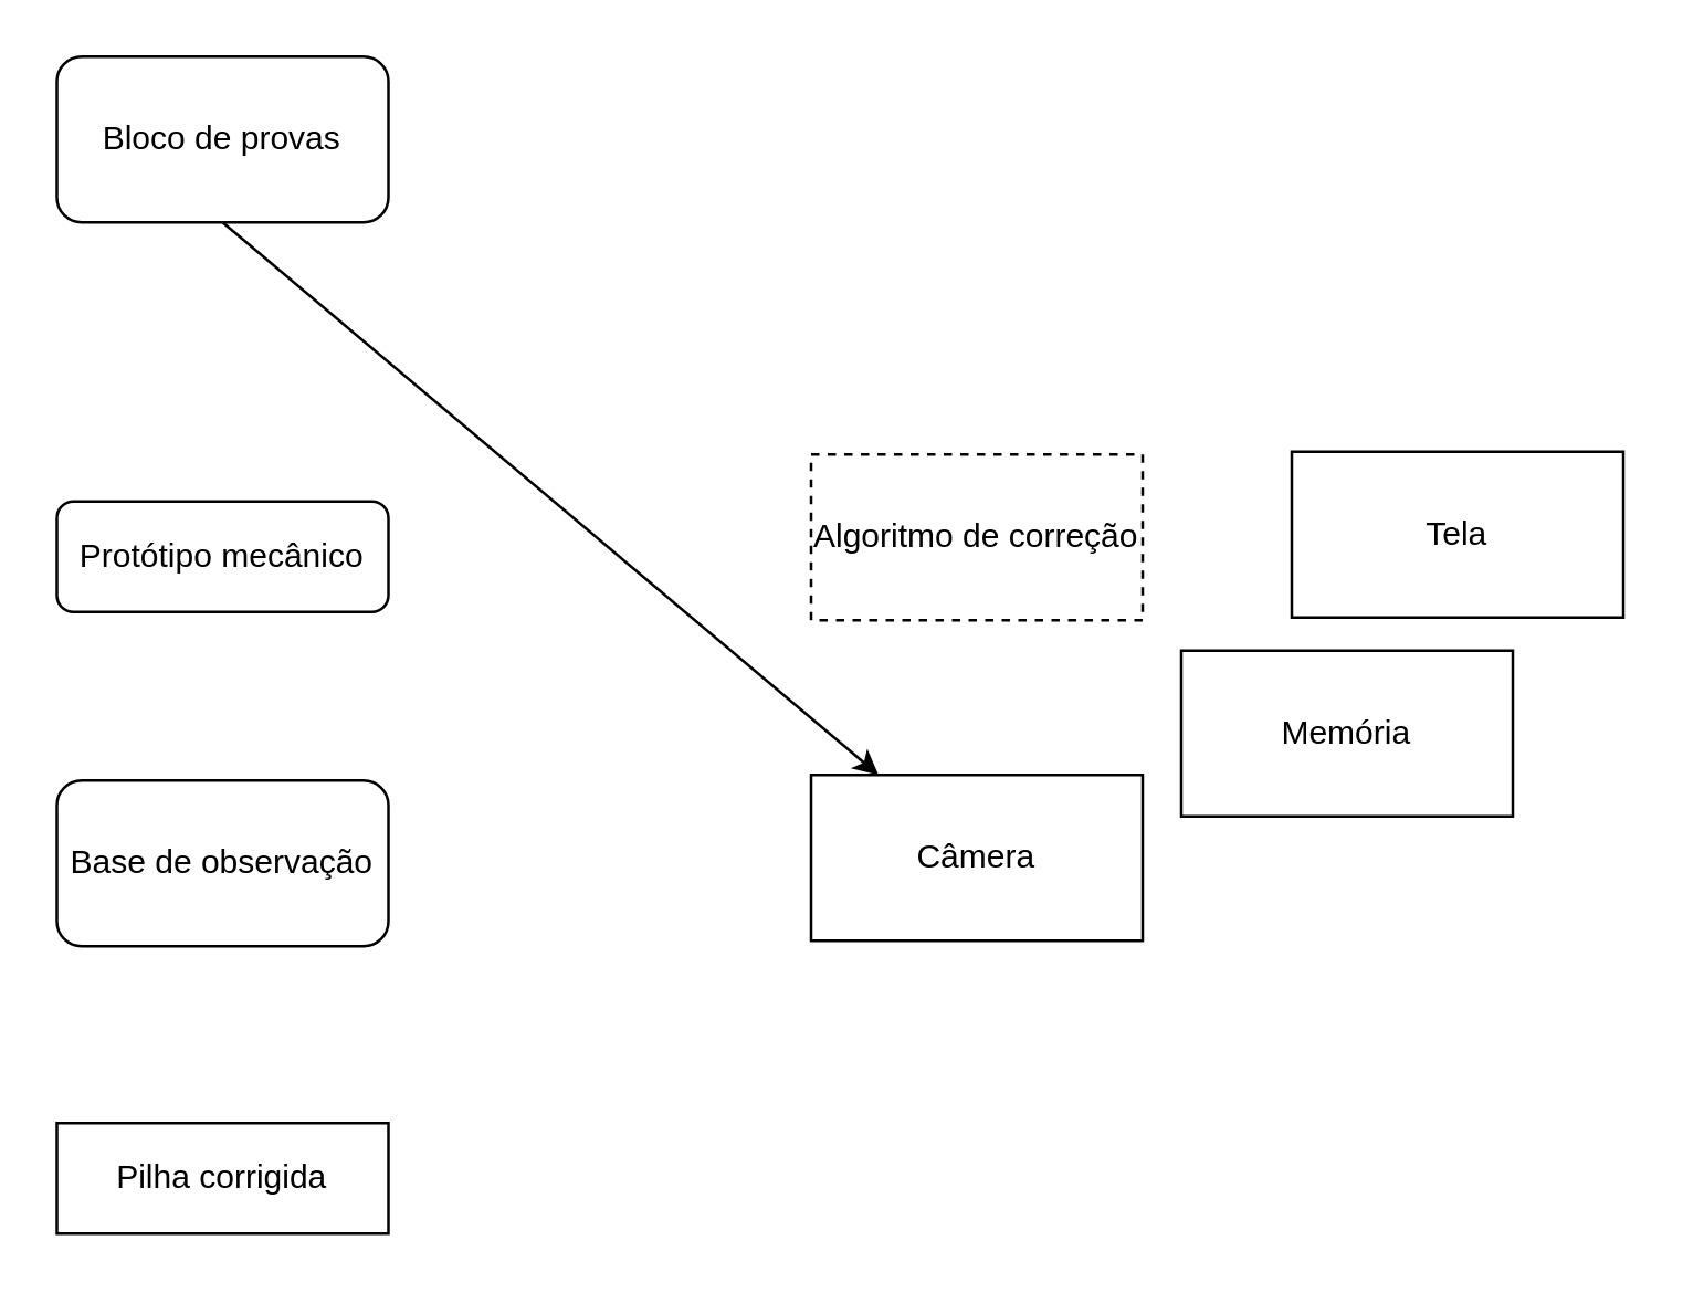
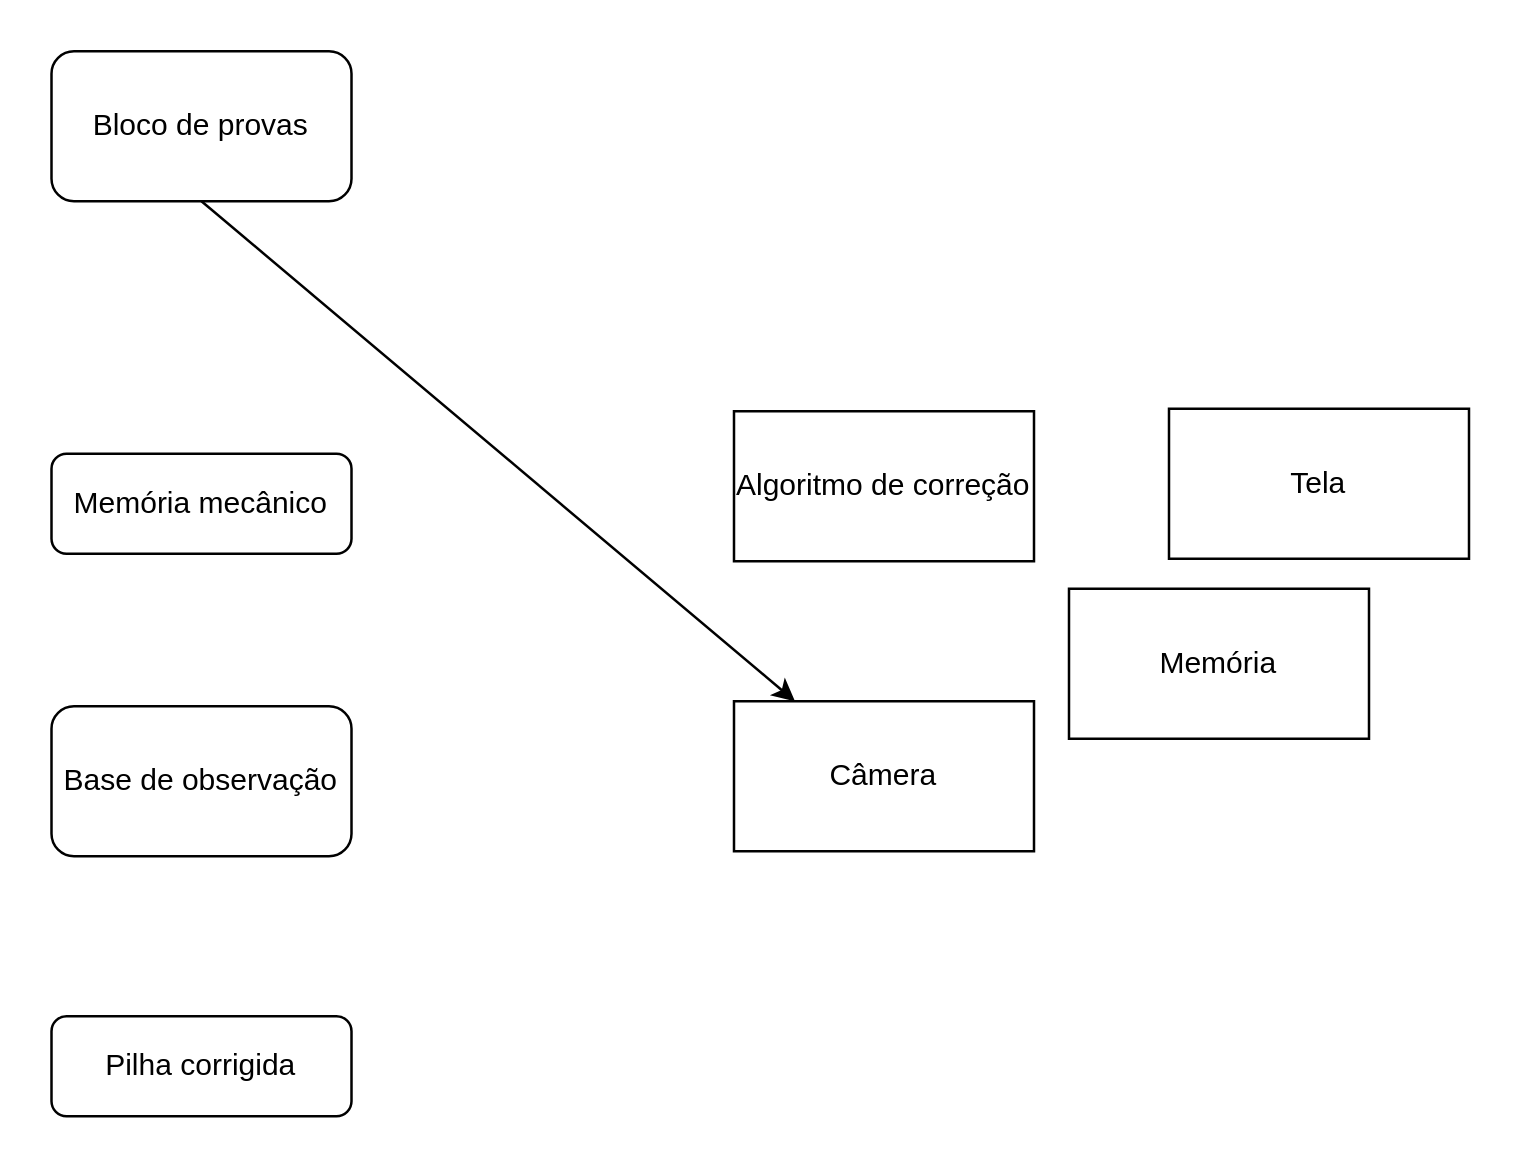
- <mxCell id="7" value="&lt;div&gt;Algoritmo de correção&lt;/div&gt;" style="rounded=0;whiteSpace=wrap;html=1;dashed=1;" vertex="1" parent="1"><mxGeometry x="293" y="164" width="120" height="60" as="geometry" /></mxCell>
+ <mxCell id="7" value="&lt;div&gt;Algoritmo de correção&lt;/div&gt;" style="rounded=0;whiteSpace=wrap;html=1;" vertex="1" parent="1"><mxGeometry x="293" y="164" width="120" height="60" as="geometry" /></mxCell>
- <mxCell id="2" value="&lt;div&gt;Protótipo mecânico&lt;/div&gt;" style="rounded=1;whiteSpace=wrap;html=1;fontSize=12;glass=0;strokeWidth=1;shadow=0;" parent="1" vertex="1"><mxGeometry x="20" y="181" width="120" height="40" as="geometry" /></mxCell>
+ <mxCell id="2" value="&lt;div&gt;Memória mecânico&lt;/div&gt;" style="rounded=1;whiteSpace=wrap;html=1;fontSize=12;glass=0;strokeWidth=1;shadow=0;" parent="1" vertex="1"><mxGeometry x="20" y="181" width="120" height="40" as="geometry" /></mxCell>
- <mxCell id="8" value="Pilha corrigida" style="whiteSpace=wrap;html=1;fontSize=12;glass=0;strokeWidth=1;shadow=0;rounded=0;" vertex="1" parent="1"><mxGeometry x="20" y="406" width="120" height="40" as="geometry" /></mxCell>
+ <mxCell id="8" value="Pilha corrigida" style="rounded=1;whiteSpace=wrap;html=1;fontSize=12;glass=0;strokeWidth=1;shadow=0;" vertex="1" parent="1"><mxGeometry x="20" y="406" width="120" height="40" as="geometry" /></mxCell>
